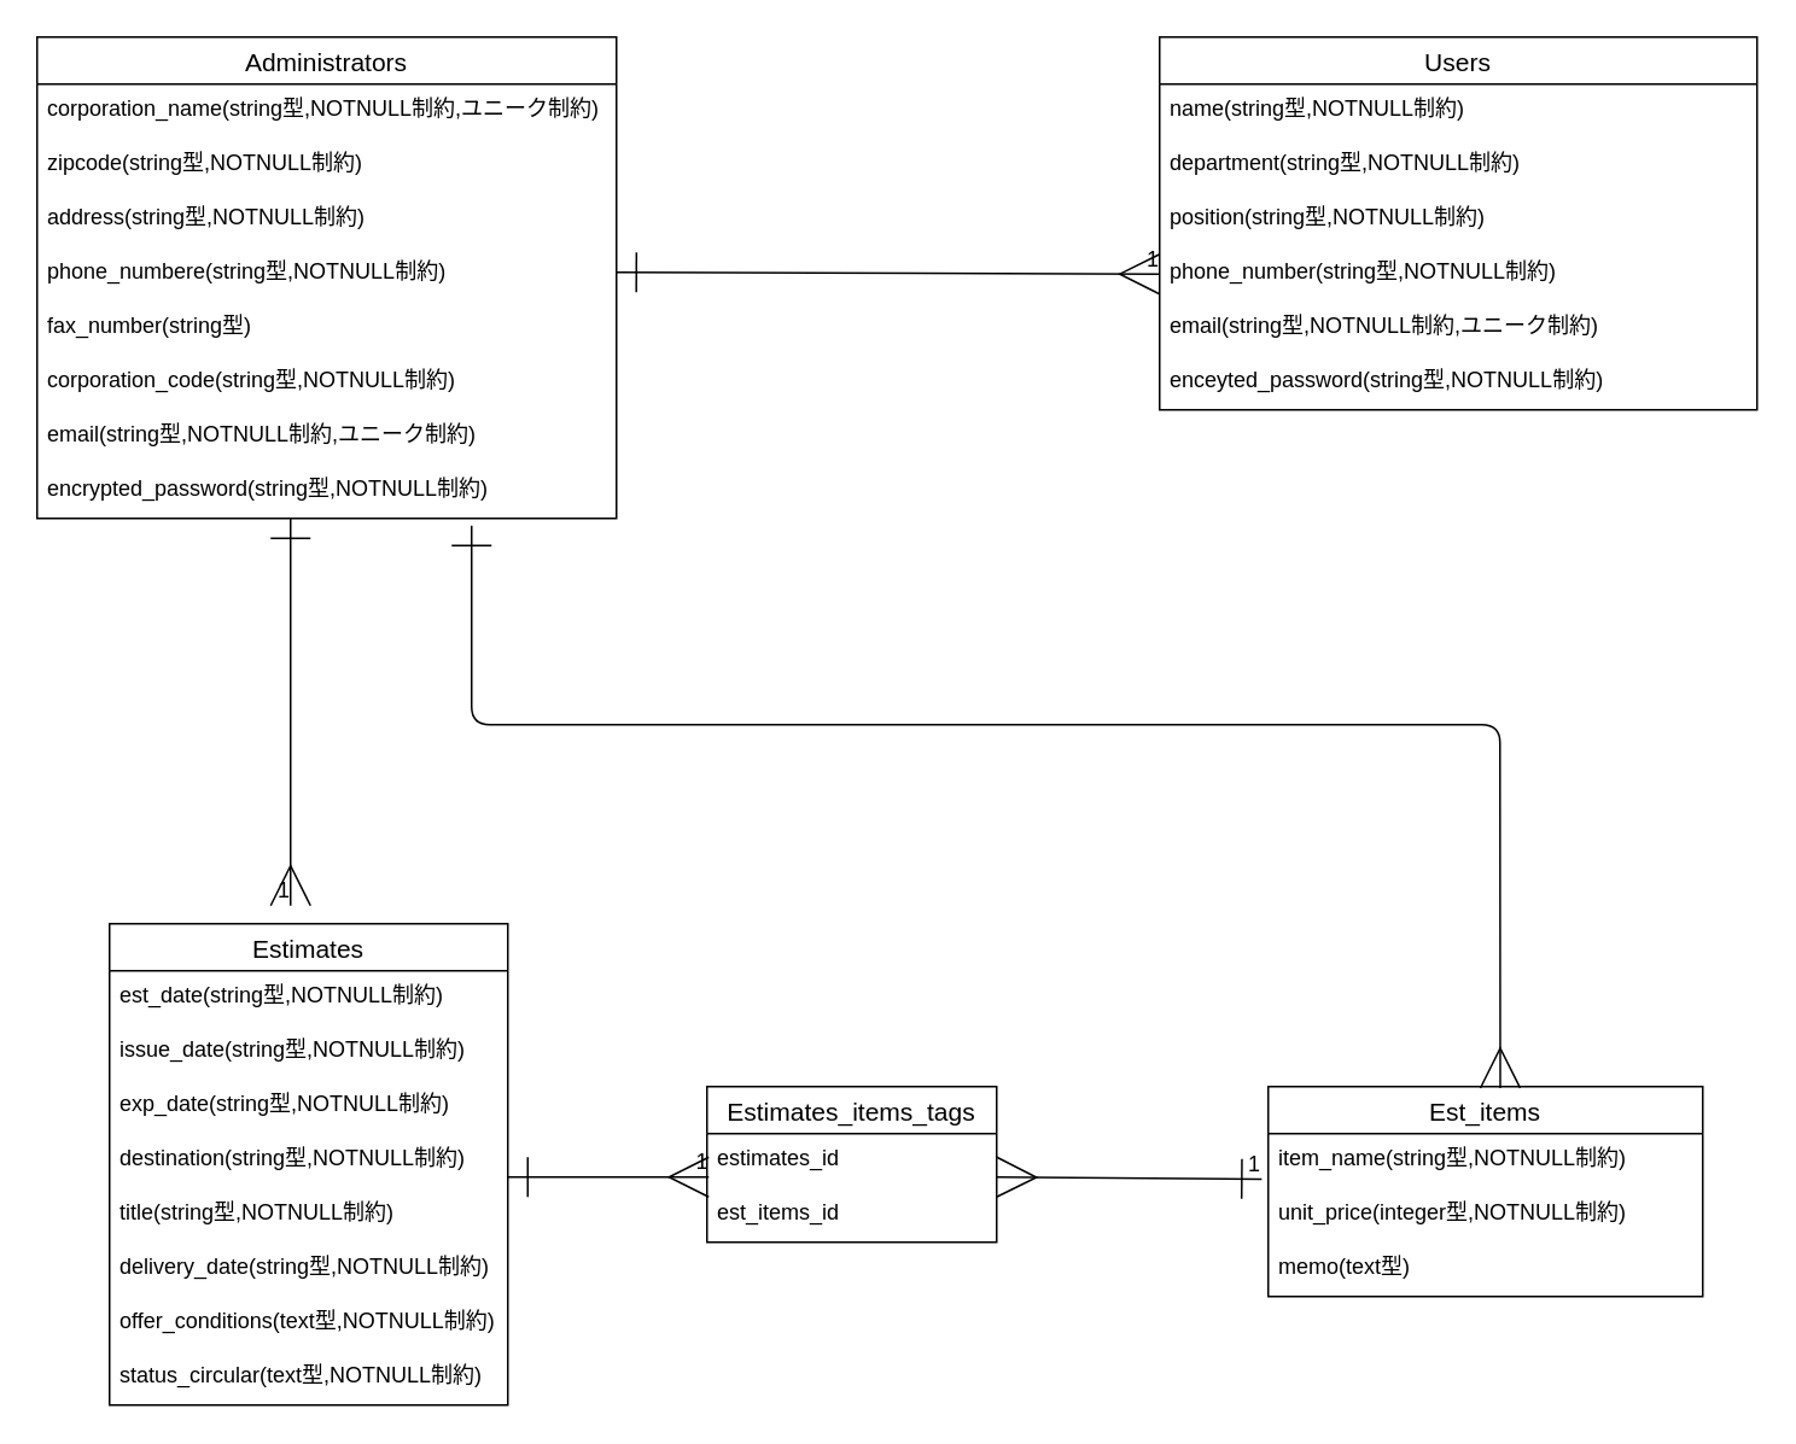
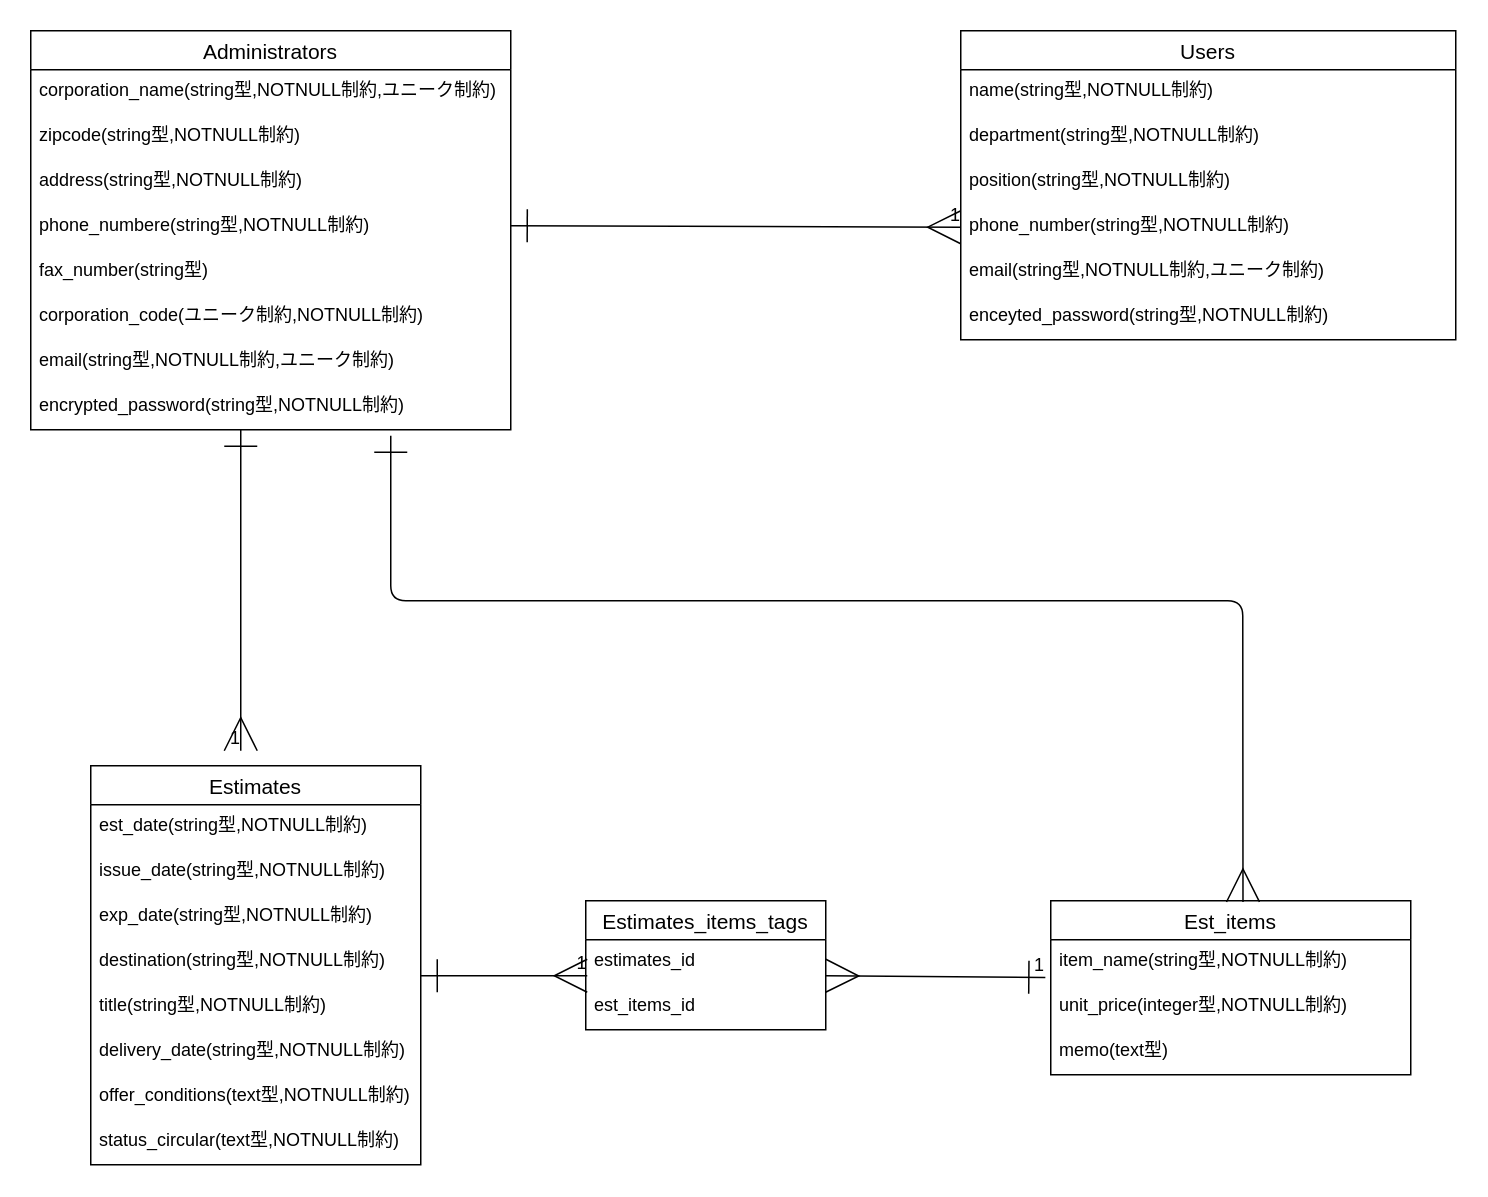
- <mxCell id="8" value="corporation_code(string型,NOTNULL制約)" style="text;strokeColor=none;fillColor=none;spacingLeft=4;spacingRight=4;overflow=hidden;rotatable=0;points=[[0,0.5],[1,0.5]];portConstraint=eastwest;fontSize=12;" parent="2" vertex="1"><mxGeometry y="176" width="320" height="30" as="geometry" /></mxCell>
+ <mxCell id="8" value="corporation_code(ユニーク制約,NOTNULL制約)" style="text;strokeColor=none;fillColor=none;spacingLeft=4;spacingRight=4;overflow=hidden;rotatable=0;points=[[0,0.5],[1,0.5]];portConstraint=eastwest;fontSize=12;" parent="2" vertex="1"><mxGeometry y="176" width="320" height="30" as="geometry" /></mxCell>
